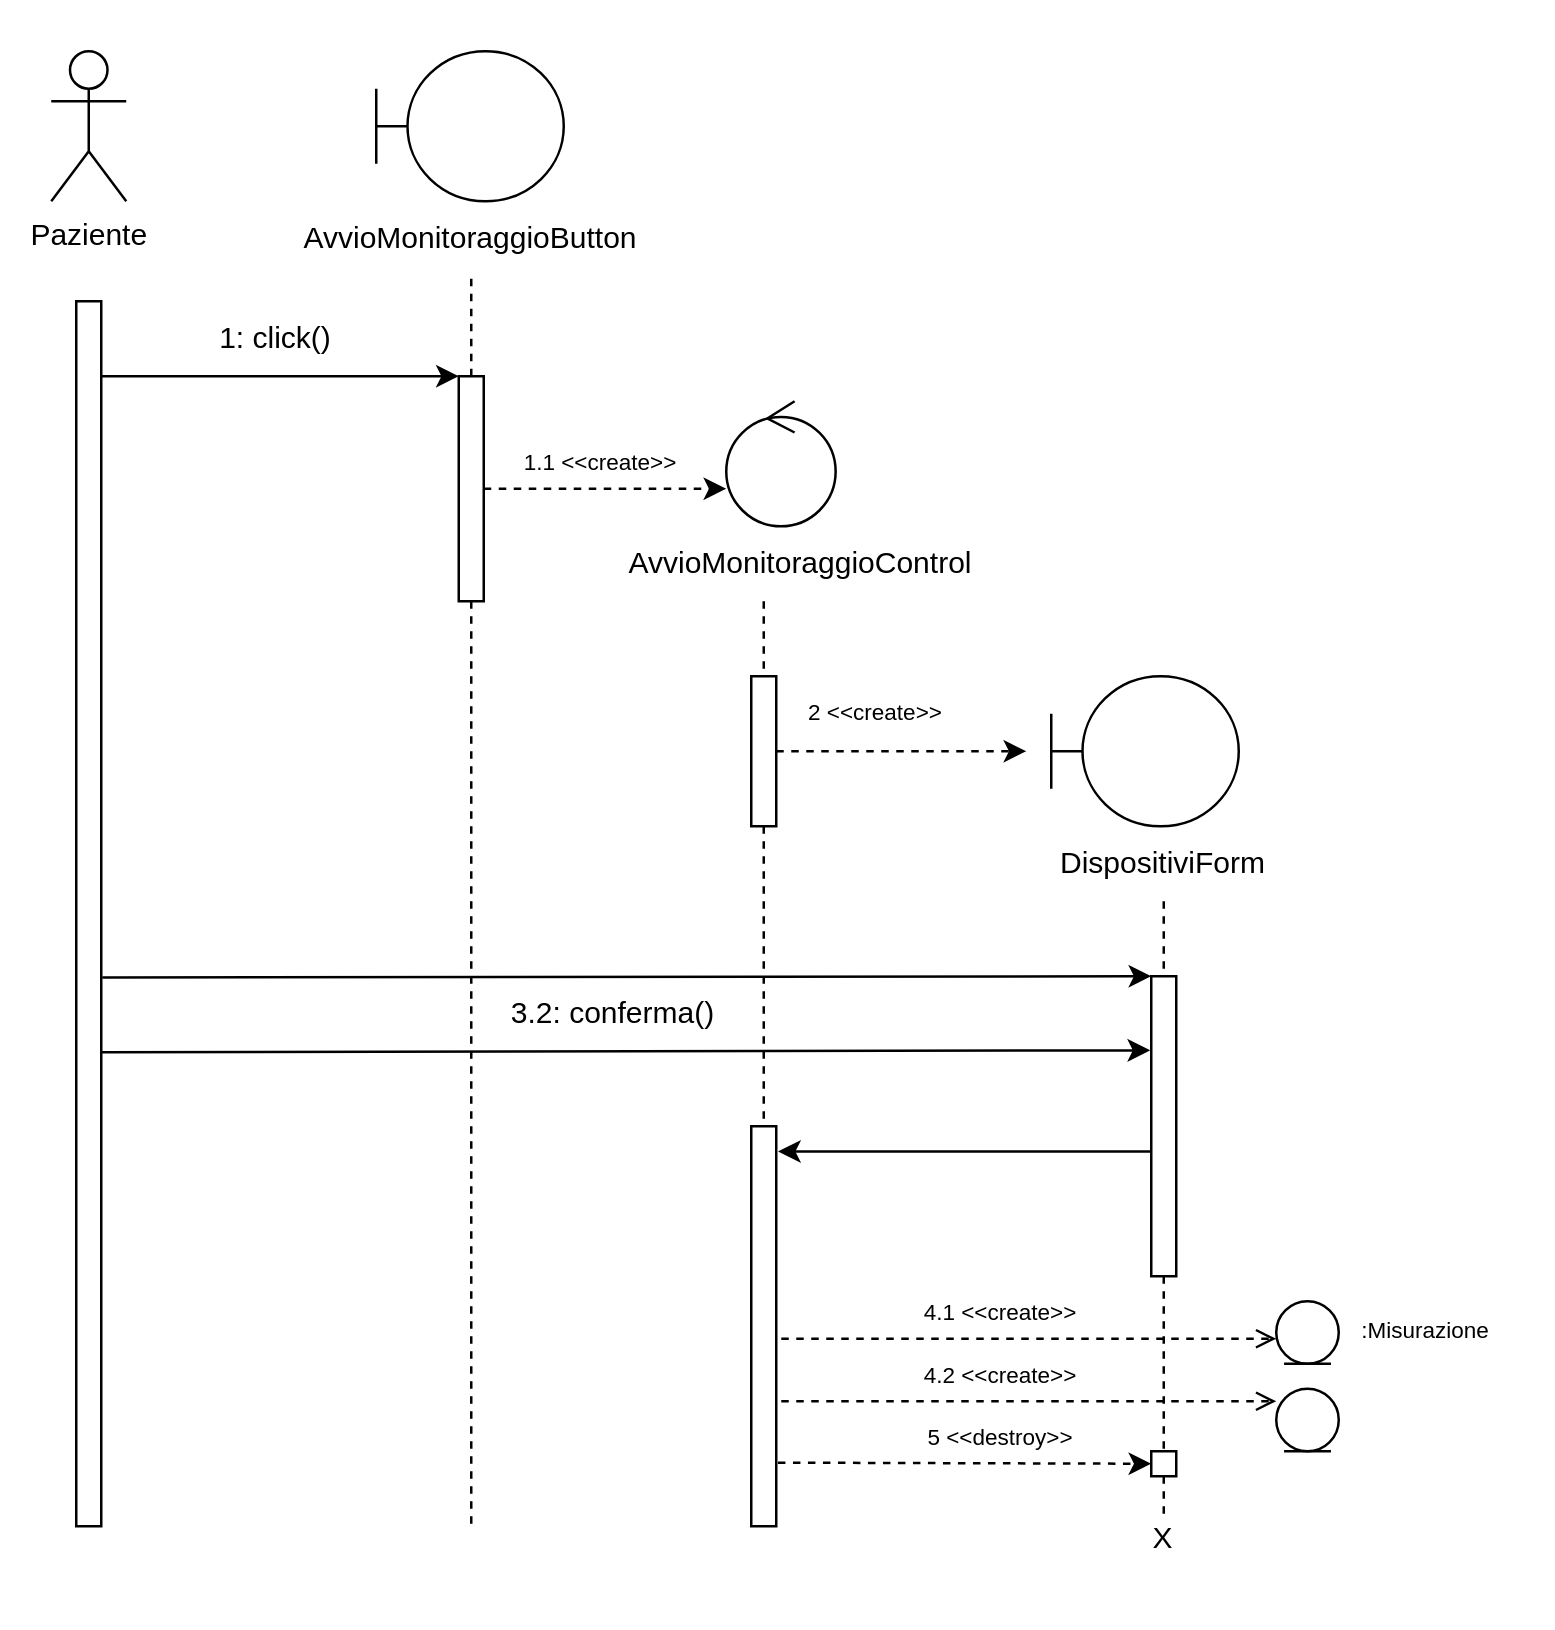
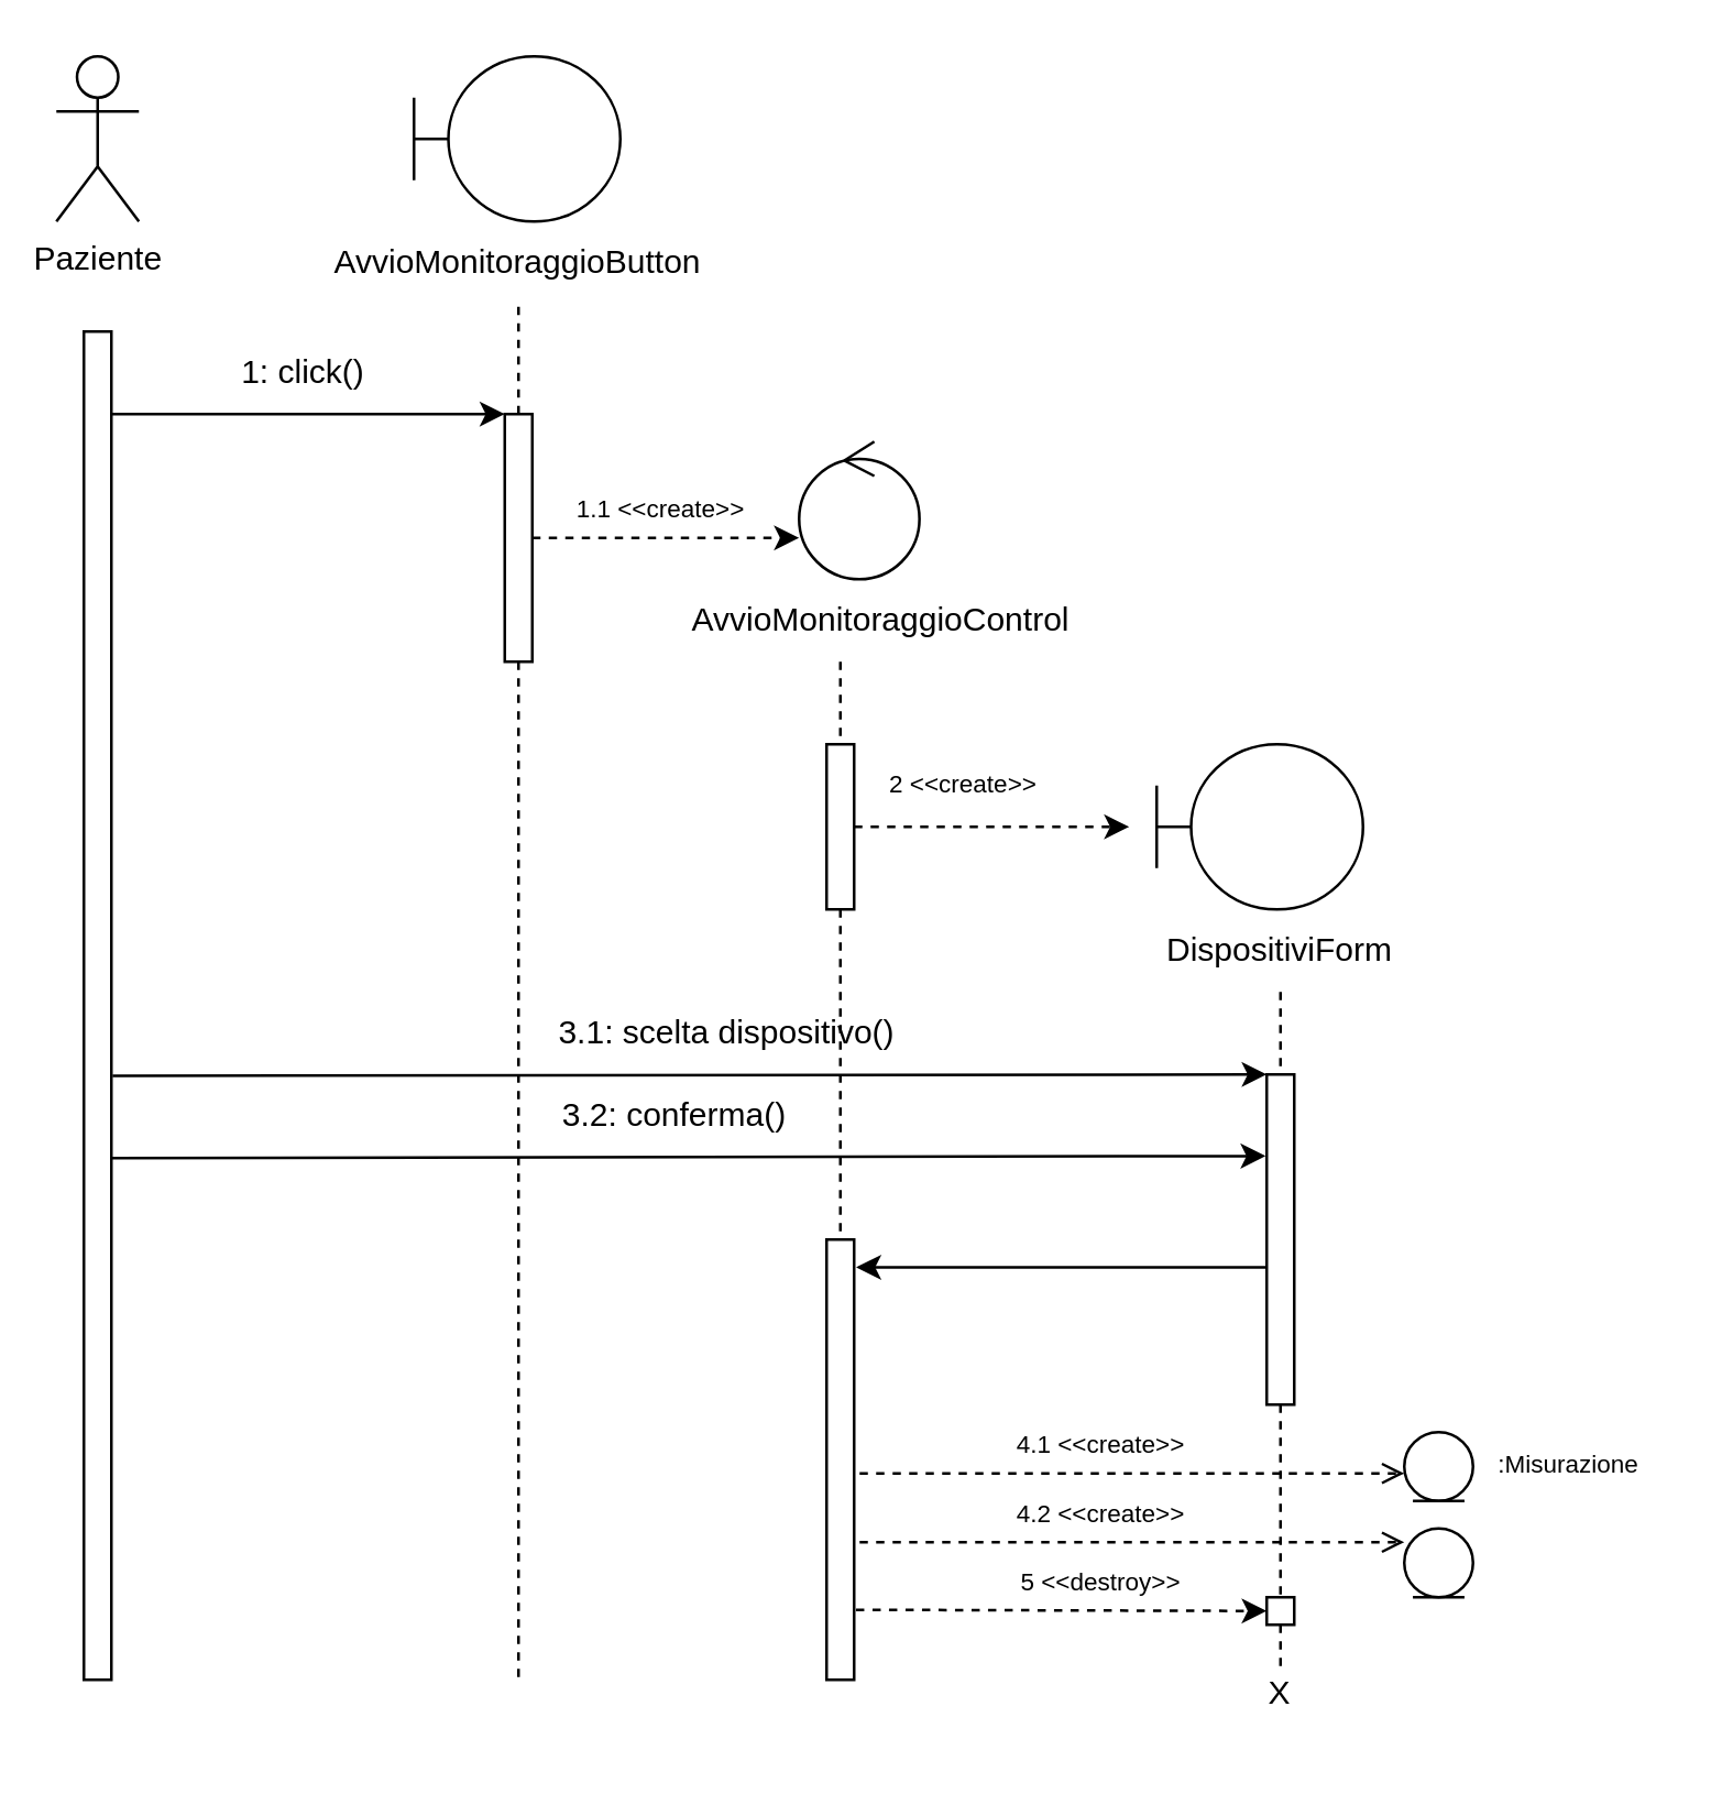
+ <mxCell id="27" value="3.1: scelta dispositivo()" style="text;html=1;strokeColor=none;fillColor=none;align=center;verticalAlign=middle;whiteSpace=wrap;rounded=0;" parent="1" vertex="1"><mxGeometry x="193.75" y="360" width="140" height="30" as="geometry" /></mxCell>
